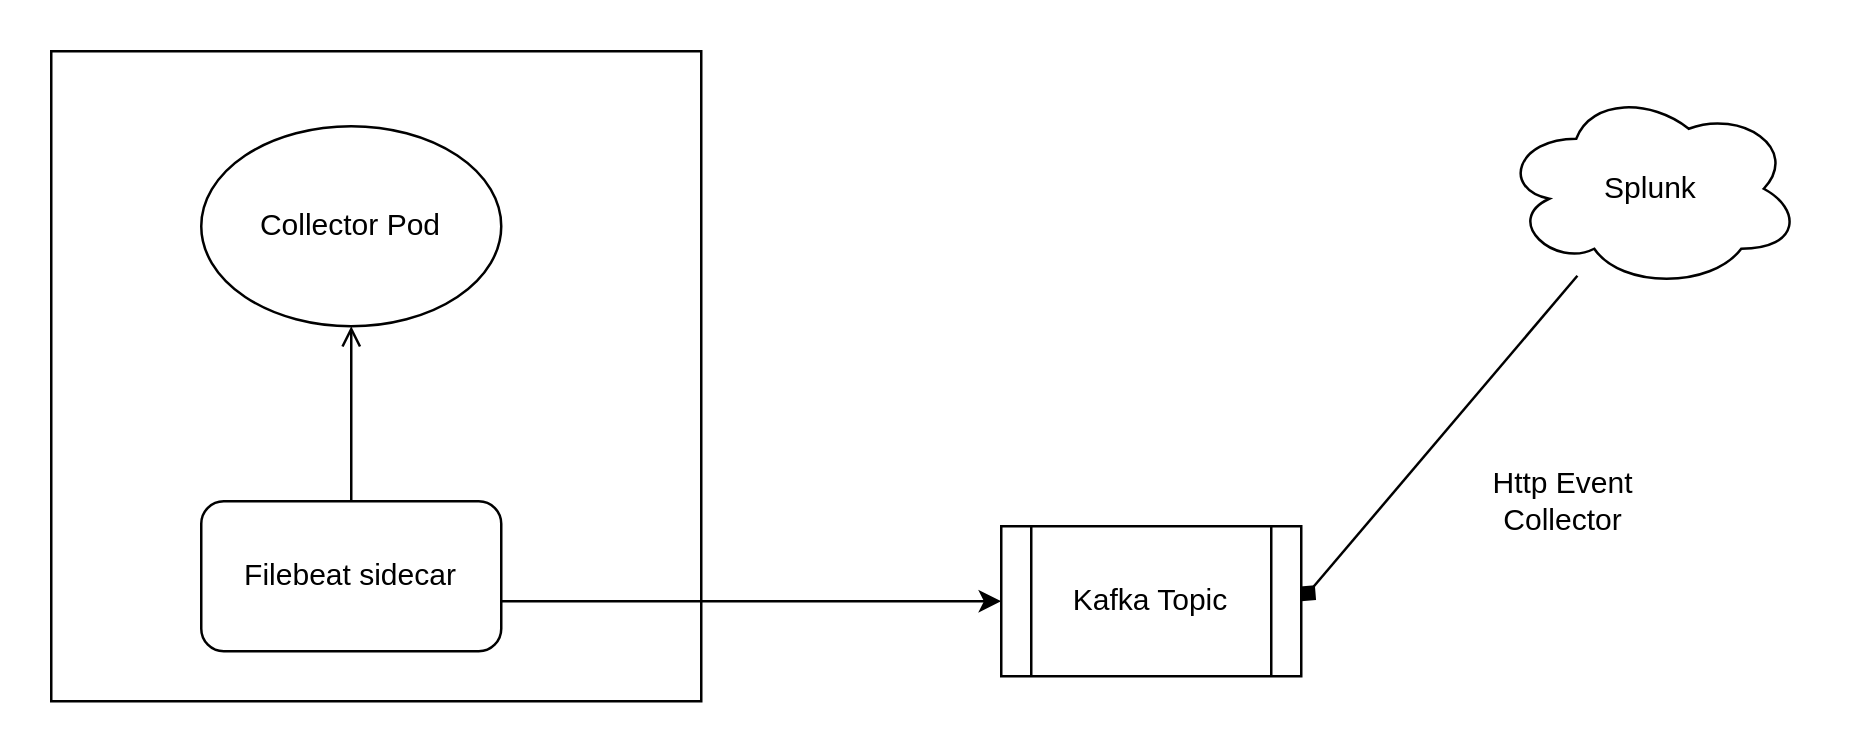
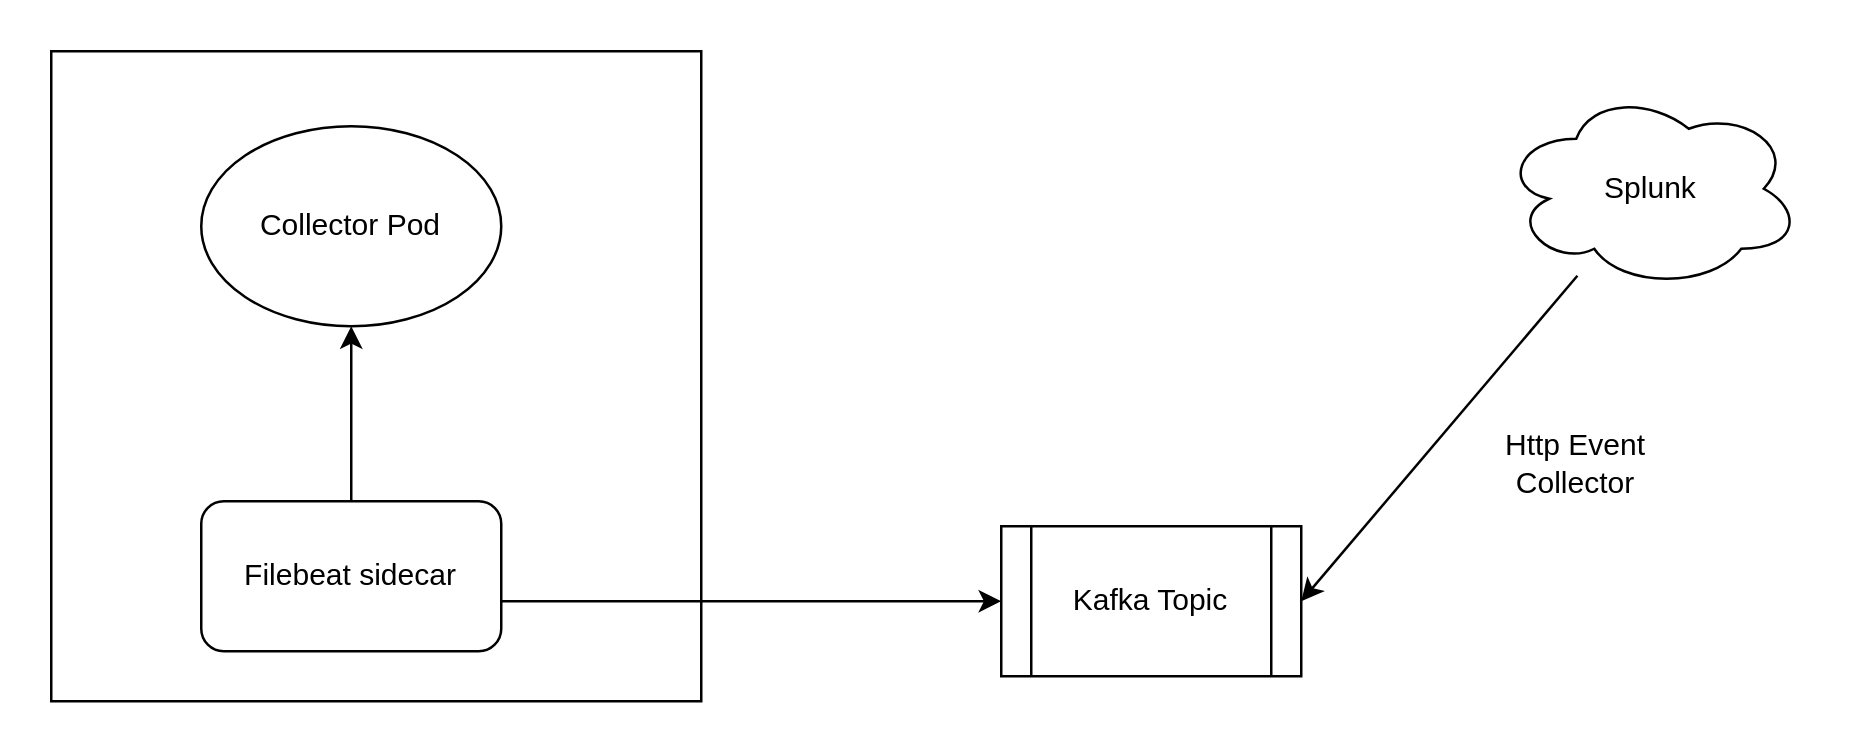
- <mxCell id="6" value="" style="endArrow=open;html=1;rounded=0;entryX=0.5;entryY=1;entryDx=0;entryDy=0;exitX=0.5;exitY=0;exitDx=0;exitDy=0;" edge="1" parent="1" source="4" target="3"><mxGeometry width="50" height="50" relative="1" as="geometry"><mxPoint x="130" y="210" as="sourcePoint" /><mxPoint x="180" y="160" as="targetPoint" /></mxGeometry></mxCell>
+ <mxCell id="6" value="" style="endArrow=classic;html=1;rounded=0;entryX=0.5;entryY=1;entryDx=0;entryDy=0;exitX=0.5;exitY=0;exitDx=0;exitDy=0;" edge="1" parent="1" source="4" target="3"><mxGeometry width="50" height="50" relative="1" as="geometry"><mxPoint x="130" y="210" as="sourcePoint" /><mxPoint x="180" y="160" as="targetPoint" /></mxGeometry></mxCell>
- <mxCell id="10" value="Http Event Collector" style="text;html=1;strokeColor=none;fillColor=none;align=center;verticalAlign=middle;whiteSpace=wrap;rounded=0;" vertex="1" parent="1"><mxGeometry x="595" y="185" width="60" height="30" as="geometry" /></mxCell>
+ <mxCell id="10" value="Http Event Collector" style="text;html=1;strokeColor=none;fillColor=none;align=center;verticalAlign=middle;whiteSpace=wrap;rounded=0;" vertex="1" parent="1"><mxGeometry x="600" y="170" width="60" height="30" as="geometry" /></mxCell>
- <mxCell id="9" value="" style="endArrow=diamond;html=1;rounded=0;entryX=1;entryY=0.5;entryDx=0;entryDy=0;" edge="1" parent="1" source="5" target="7"><mxGeometry width="50" height="50" relative="1" as="geometry"><mxPoint x="630" y="230" as="sourcePoint" /><mxPoint x="530" y="240" as="targetPoint" /></mxGeometry></mxCell>
+ <mxCell id="9" value="" style="endArrow=classic;html=1;rounded=0;entryX=1;entryY=0.5;entryDx=0;entryDy=0;" edge="1" parent="1" source="5" target="7"><mxGeometry width="50" height="50" relative="1" as="geometry"><mxPoint x="630" y="230" as="sourcePoint" /><mxPoint x="530" y="240" as="targetPoint" /></mxGeometry></mxCell>
